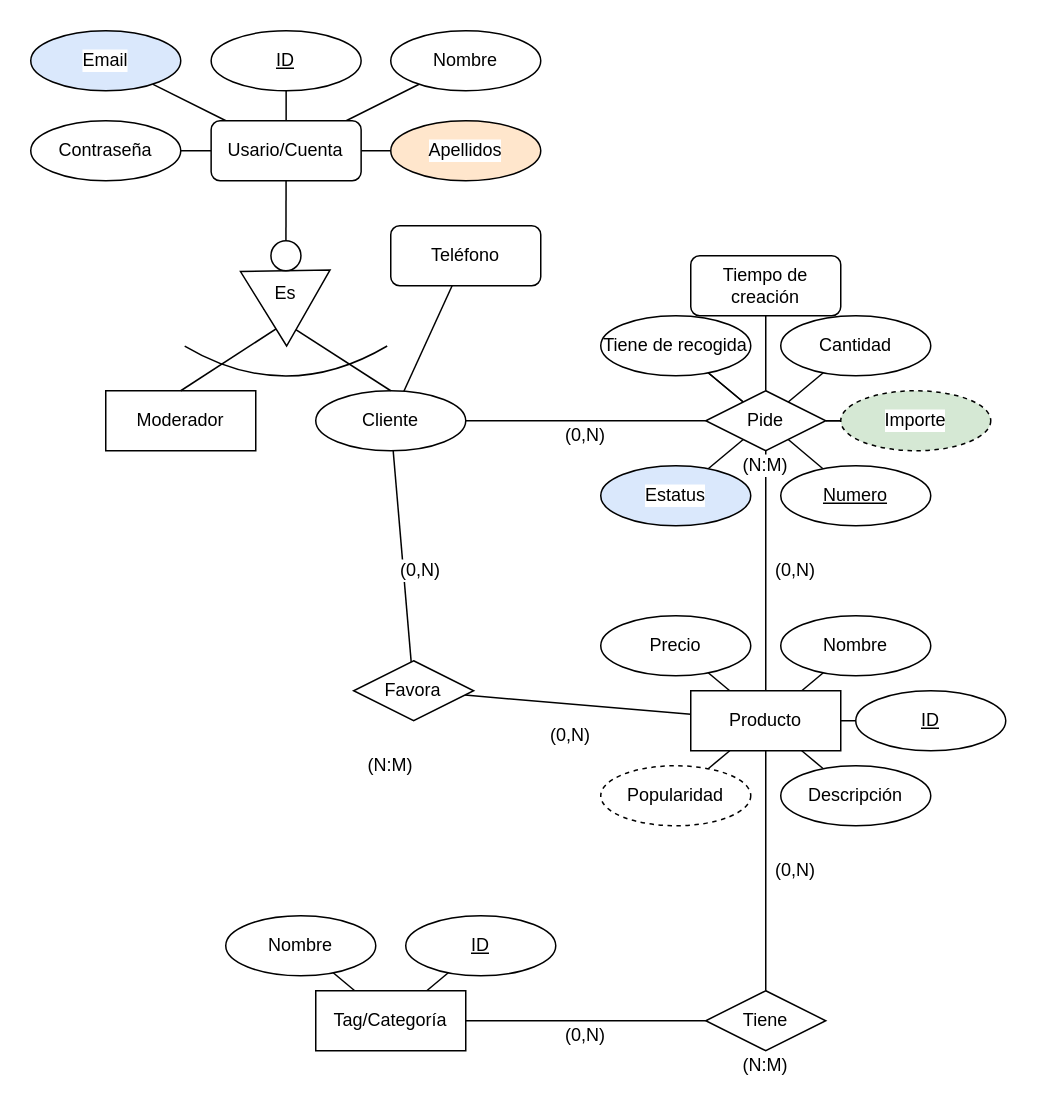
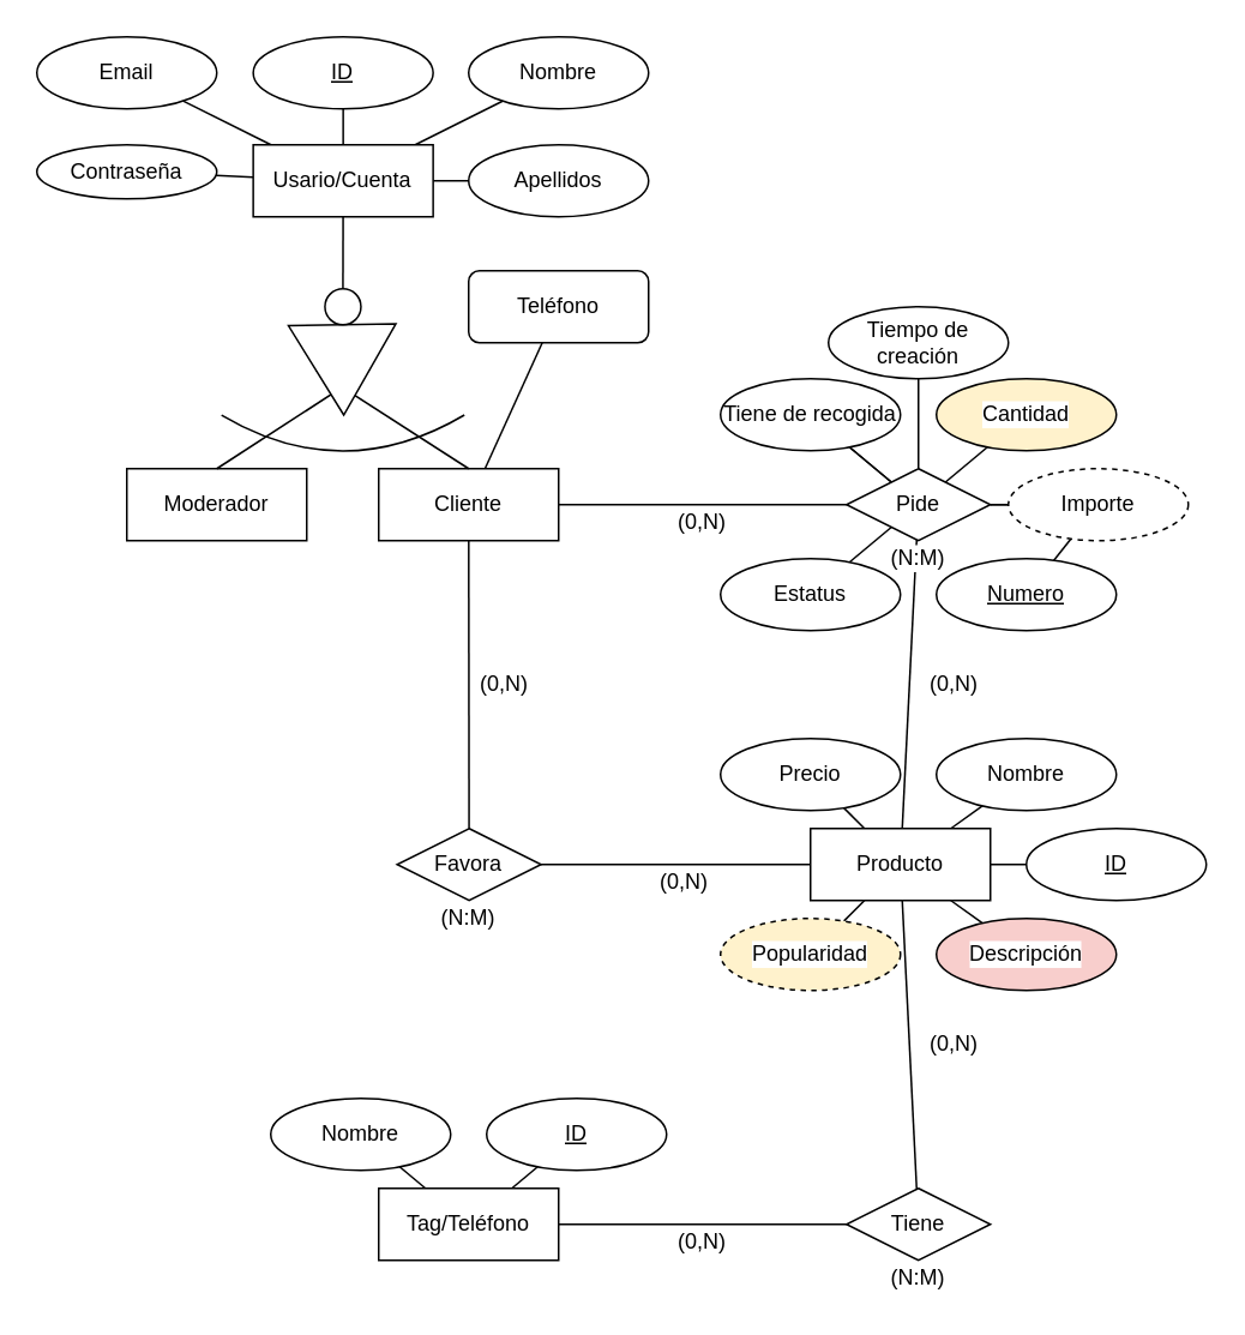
- <mxCell id="33" value="Email" style="ellipse;whiteSpace=wrap;html=1;align=center;fontFamily=Helvetica;fontSize=12;fontColor=default;labelBackgroundColor=default;fillColor=#dae8fc;" parent="1" vertex="1"><mxGeometry x="20" y="20" width="100" height="40" as="geometry" /></mxCell>
+ <mxCell id="33" value="Email" style="ellipse;whiteSpace=wrap;html=1;align=center;fontFamily=Helvetica;fontSize=12;fontColor=default;labelBackgroundColor=default;" parent="1" vertex="1"><mxGeometry x="20" y="20" width="100" height="40" as="geometry" /></mxCell>
- <mxCell id="25" value="Contraseña" style="ellipse;whiteSpace=wrap;html=1;align=center;fontFamily=Helvetica;fontSize=12;fontColor=default;labelBackgroundColor=default;" parent="1" vertex="1"><mxGeometry x="20" y="80" width="100" height="40" as="geometry" /></mxCell>
+ <mxCell id="25" value="Contraseña" style="ellipse;whiteSpace=wrap;html=1;align=center;fontFamily=Helvetica;fontSize=12;fontColor=default;labelBackgroundColor=default;" parent="1" vertex="1"><mxGeometry x="20" y="80" width="100" height="30" as="geometry" /></mxCell>
- <mxCell id="16" value="Usario/Cuenta" style="whiteSpace=wrap;html=1;align=center;fontFamily=Helvetica;fontSize=12;fontColor=default;labelBackgroundColor=default;rounded=1;" parent="1" vertex="1"><mxGeometry x="140.26" y="80" width="100" height="40" as="geometry" /></mxCell>
+ <mxCell id="16" value="Usario/Cuenta" style="whiteSpace=wrap;html=1;align=center;fontFamily=Helvetica;fontSize=12;fontColor=default;labelBackgroundColor=default;" parent="1" vertex="1"><mxGeometry x="140.26" y="80" width="100" height="40" as="geometry" /></mxCell>
- <mxCell id="35" value="Apellidos" style="ellipse;whiteSpace=wrap;html=1;align=center;fontFamily=Helvetica;fontSize=12;fontColor=default;labelBackgroundColor=default;fillColor=#ffe6cc;" parent="1" vertex="1"><mxGeometry x="260" y="80" width="100" height="40" as="geometry" /></mxCell>
+ <mxCell id="35" value="Apellidos" style="ellipse;whiteSpace=wrap;html=1;align=center;fontFamily=Helvetica;fontSize=12;fontColor=default;labelBackgroundColor=default;" parent="1" vertex="1"><mxGeometry x="260" y="80" width="100" height="40" as="geometry" /></mxCell>
- <mxCell id="66" value="&lt;font style=&quot;font-size: 12px;&quot;&gt;Tiempo de creación&lt;/font&gt;" style="whiteSpace=wrap;html=1;align=center;fontFamily=Helvetica;fontSize=12;fontColor=default;labelBackgroundColor=none;rounded=1;" parent="1" vertex="1"><mxGeometry x="460" y="170" width="100" height="40" as="geometry" /></mxCell>
+ <mxCell id="66" value="&lt;font style=&quot;font-size: 12px;&quot;&gt;Tiempo de creación&lt;/font&gt;" style="ellipse;whiteSpace=wrap;html=1;align=center;fontFamily=Helvetica;fontSize=12;fontColor=default;labelBackgroundColor=none;" parent="1" vertex="1"><mxGeometry x="460" y="170" width="100" height="40" as="geometry" /></mxCell>
- <mxCell id="27" value="Es" style="text;html=1;align=center;verticalAlign=middle;whiteSpace=wrap;rounded=0;fontSize=12;fontFamily=Helvetica;fontColor=default;labelBackgroundColor=default;" parent="1" vertex="1"><mxGeometry x="160.26" y="180" width="60" height="30" as="geometry" /></mxCell>
- <mxCell id="40" value="&lt;font style=&quot;font-size: 12px;&quot;&gt;Cantidad&lt;/font&gt;" style="ellipse;whiteSpace=wrap;html=1;align=center;fontFamily=Helvetica;fontSize=12;fontColor=default;labelBackgroundColor=default;" parent="1" vertex="1"><mxGeometry x="520" y="210" width="100" height="40" as="geometry" /></mxCell>
+ <mxCell id="40" value="&lt;font style=&quot;font-size: 12px;&quot;&gt;Cantidad&lt;/font&gt;" style="ellipse;whiteSpace=wrap;html=1;align=center;fontFamily=Helvetica;fontSize=12;fontColor=default;labelBackgroundColor=default;fillColor=#fff2cc;" parent="1" vertex="1"><mxGeometry x="520" y="210" width="100" height="40" as="geometry" /></mxCell>
- <mxCell id="19" value="Cliente" style="ellipse;whiteSpace=wrap;html=1;align=center;fontFamily=Helvetica;fontSize=12;fontColor=default;labelBackgroundColor=default;" parent="1" vertex="1"><mxGeometry x="210" y="260" width="100" height="40" as="geometry" /></mxCell>
+ <mxCell id="19" value="Cliente" style="whiteSpace=wrap;html=1;align=center;fontFamily=Helvetica;fontSize=12;fontColor=default;labelBackgroundColor=default;" parent="1" vertex="1"><mxGeometry x="210" y="260" width="100" height="40" as="geometry" /></mxCell>
- <mxCell id="71" value="Importe" style="ellipse;whiteSpace=wrap;html=1;align=center;dashed=1;fontFamily=Helvetica;fontSize=12;fontColor=default;labelBackgroundColor=default;fillColor=#d5e8d4;" parent="1" vertex="1"><mxGeometry x="560" y="260" width="100" height="40" as="geometry" /></mxCell>
+ <mxCell id="71" value="Importe" style="ellipse;whiteSpace=wrap;html=1;align=center;dashed=1;fontFamily=Helvetica;fontSize=12;fontColor=default;labelBackgroundColor=default;" parent="1" vertex="1"><mxGeometry x="560" y="260" width="100" height="40" as="geometry" /></mxCell>
- <mxCell id="38" style="edgeStyle=none;curved=1;rounded=0;orthogonalLoop=1;jettySize=auto;html=1;fontSize=12;startSize=8;endSize=8;endArrow=none;endFill=0;" edge="1" parent="1" source="39" target="62"><mxGeometry relative="1" as="geometry"><mxPoint x="300" y="770" as="targetPoint" /></mxGeometry></mxCell>
+ <mxCell id="38" style="edgeStyle=none;curved=1;rounded=0;orthogonalLoop=1;jettySize=auto;html=1;fontSize=12;startSize=8;endSize=8;endArrow=none;endFill=0;" edge="1" parent="1" source="39" target="71"><mxGeometry relative="1" as="geometry"><mxPoint x="300" y="770" as="targetPoint" /></mxGeometry></mxCell>
- <mxCell id="61" value="&lt;font style=&quot;font-size: 12px;&quot;&gt;Estatus&lt;/font&gt;" style="ellipse;whiteSpace=wrap;html=1;align=center;fontFamily=Helvetica;fontSize=12;fontColor=default;labelBackgroundColor=default;fillColor=#dae8fc;" parent="1" vertex="1"><mxGeometry x="400" y="310" width="100" height="40" as="geometry" /></mxCell>
+ <mxCell id="61" value="&lt;font style=&quot;font-size: 12px;&quot;&gt;Estatus&lt;/font&gt;" style="ellipse;whiteSpace=wrap;html=1;align=center;fontFamily=Helvetica;fontSize=12;fontColor=default;labelBackgroundColor=default;" parent="1" vertex="1"><mxGeometry x="400" y="310" width="100" height="40" as="geometry" /></mxCell>
- <mxCell id="69" value="Favora" style="shape=rhombus;perimeter=rhombusPerimeter;whiteSpace=wrap;html=1;align=center;fontFamily=Helvetica;fontSize=12;fontColor=default;labelBackgroundColor=default;" parent="1" vertex="1"><mxGeometry x="235.26" y="440" width="80" height="40" as="geometry" /></mxCell>
+ <mxCell id="69" value="Favora" style="shape=rhombus;perimeter=rhombusPerimeter;whiteSpace=wrap;html=1;align=center;fontFamily=Helvetica;fontSize=12;fontColor=default;labelBackgroundColor=default;" parent="1" vertex="1"><mxGeometry x="220.26" y="460" width="80" height="40" as="geometry" /></mxCell>
- <mxCell id="8" value="Producto" style="whiteSpace=wrap;html=1;align=center;fontFamily=Helvetica;fontSize=12;fontColor=default;labelBackgroundColor=default;" parent="1" vertex="1"><mxGeometry x="460" y="460" width="100" height="40" as="geometry" /></mxCell>
+ <mxCell id="8" value="Producto" style="whiteSpace=wrap;html=1;align=center;fontFamily=Helvetica;fontSize=12;fontColor=default;labelBackgroundColor=default;" parent="1" vertex="1"><mxGeometry x="450" y="460" width="100" height="40" as="geometry" /></mxCell>
- <mxCell id="50" value="Popularidad" style="ellipse;whiteSpace=wrap;html=1;align=center;dashed=1;fontFamily=Helvetica;fontSize=12;fontColor=default;labelBackgroundColor=default;" parent="1" vertex="1"><mxGeometry x="400" y="510" width="100" height="40" as="geometry" /></mxCell>
+ <mxCell id="50" value="Popularidad" style="ellipse;whiteSpace=wrap;html=1;align=center;dashed=1;fontFamily=Helvetica;fontSize=12;fontColor=default;labelBackgroundColor=default;fillColor=#fff2cc;" parent="1" vertex="1"><mxGeometry x="400" y="510" width="100" height="40" as="geometry" /></mxCell>
- <mxCell id="52" value="&lt;font style=&quot;font-size: 12px;&quot;&gt;Descripción&lt;/font&gt;" style="ellipse;whiteSpace=wrap;html=1;align=center;fontFamily=Helvetica;fontSize=12;fontColor=default;labelBackgroundColor=default;" parent="1" vertex="1"><mxGeometry x="520" y="510" width="100" height="40" as="geometry" /></mxCell>
+ <mxCell id="52" value="&lt;font style=&quot;font-size: 12px;&quot;&gt;Descripción&lt;/font&gt;" style="ellipse;whiteSpace=wrap;html=1;align=center;fontFamily=Helvetica;fontSize=12;fontColor=default;labelBackgroundColor=default;fillColor=#f8cecc;" parent="1" vertex="1"><mxGeometry x="520" y="510" width="100" height="40" as="geometry" /></mxCell>
- <mxCell id="46" value="Tag/Categoría" style="whiteSpace=wrap;html=1;align=center;fontFamily=Helvetica;fontSize=12;fontColor=default;labelBackgroundColor=default;" parent="1" vertex="1"><mxGeometry x="210" y="660" width="100" height="40" as="geometry" /></mxCell>
+ <mxCell id="46" value="Tag/Teléfono" style="whiteSpace=wrap;html=1;align=center;fontFamily=Helvetica;fontSize=12;fontColor=default;labelBackgroundColor=default;" parent="1" vertex="1"><mxGeometry x="210" y="660" width="100" height="40" as="geometry" /></mxCell>
